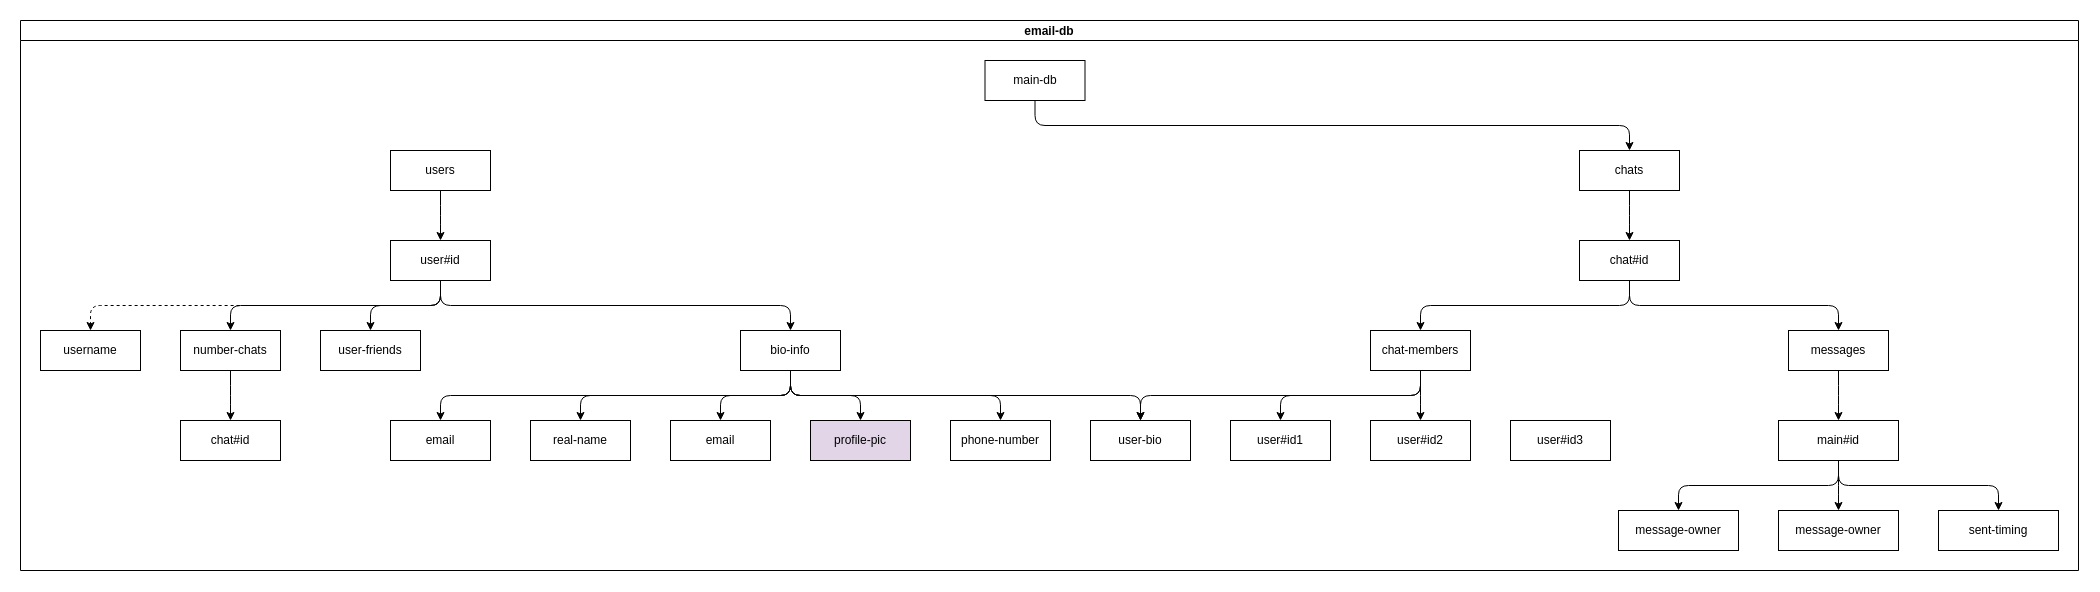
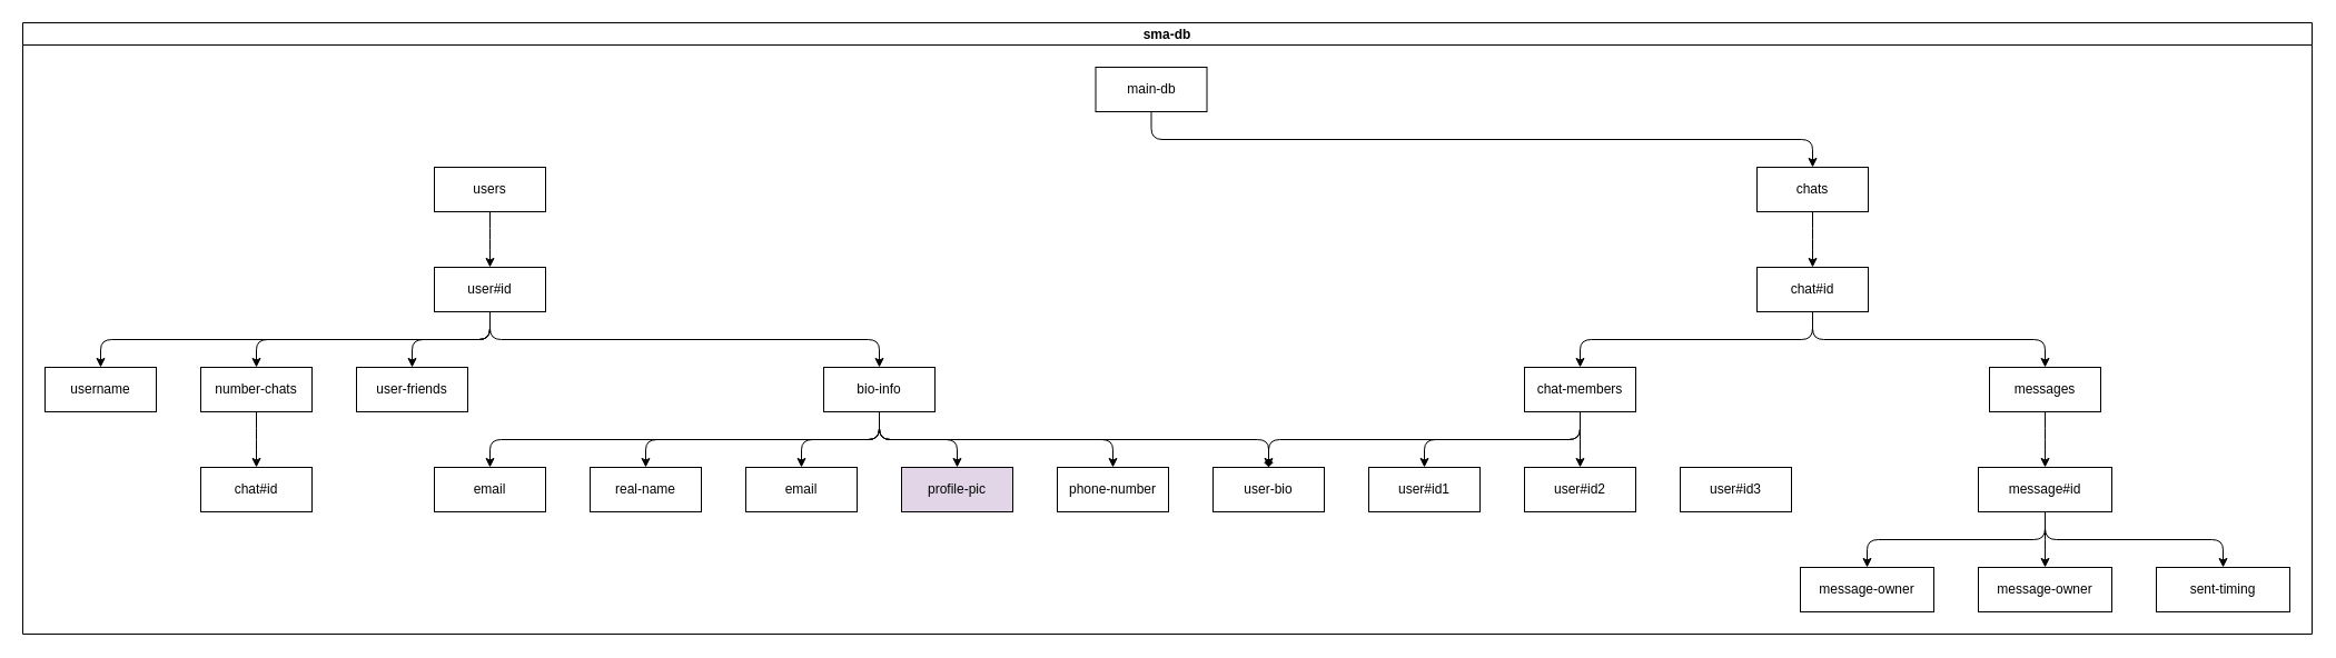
- <mxCell id="2" value="email-db" style="swimlane;startSize=20;horizontal=1;childLayout=treeLayout;horizontalTree=0;sortEdges=1;resizable=0;containerType=tree;fontSize=12;" vertex="1" parent="1"><mxGeometry x="20" y="20" width="2058" height="550" as="geometry" /></mxCell>
+ <mxCell id="2" value="sma-db" style="swimlane;startSize=20;horizontal=1;childLayout=treeLayout;horizontalTree=0;sortEdges=1;resizable=0;containerType=tree;fontSize=12;" vertex="1" parent="1"><mxGeometry x="20" y="20" width="2058" height="550" as="geometry" /></mxCell>
- <mxCell id="9" value="" style="edgeStyle=elbowEdgeStyle;elbow=vertical;html=1;rounded=1;curved=0;sourcePerimeterSpacing=0;targetPerimeterSpacing=0;startSize=6;endSize=6;dashed=1;" edge="1" target="10" source="8" parent="2"><mxGeometry relative="1" as="geometry"><mxPoint x="-5908.5" y="750" as="sourcePoint" /></mxGeometry></mxCell>
+ <mxCell id="9" value="" style="edgeStyle=elbowEdgeStyle;elbow=vertical;html=1;rounded=1;curved=0;sourcePerimeterSpacing=0;targetPerimeterSpacing=0;startSize=6;endSize=6;" edge="1" target="10" source="8" parent="2"><mxGeometry relative="1" as="geometry"><mxPoint x="-5908.5" y="750" as="sourcePoint" /></mxGeometry></mxCell>
- <mxCell id="29" value="" style="edgeStyle=elbowEdgeStyle;elbow=vertical;html=1;rounded=1;curved=0;sourcePerimeterSpacing=0;targetPerimeterSpacing=0;startSize=6;endSize=6;" edge="1" target="30" source="18" parent="2"><mxGeometry relative="1" as="geometry"><mxPoint x="-3798.5" y="540" as="sourcePoint" /></mxGeometry></mxCell>
+ <mxCell id="29" value="" style="edgeStyle=elbowEdgeStyle;elbow=vertical;html=1;rounded=1;curved=0;sourcePerimeterSpacing=0;targetPerimeterSpacing=0;startSize=6;endSize=6;endArrow=diamond;" edge="1" target="30" source="18" parent="2"><mxGeometry relative="1" as="geometry"><mxPoint x="-3798.5" y="540" as="sourcePoint" /></mxGeometry></mxCell>
- <mxCell id="44" value="main#id" style="whiteSpace=wrap;html=1;" vertex="1" parent="2"><mxGeometry x="1758" y="400" width="120" height="40" as="geometry" /></mxCell>
+ <mxCell id="44" value="message#id" style="whiteSpace=wrap;html=1;" vertex="1" parent="2"><mxGeometry x="1758" y="400" width="120" height="40" as="geometry" /></mxCell>
